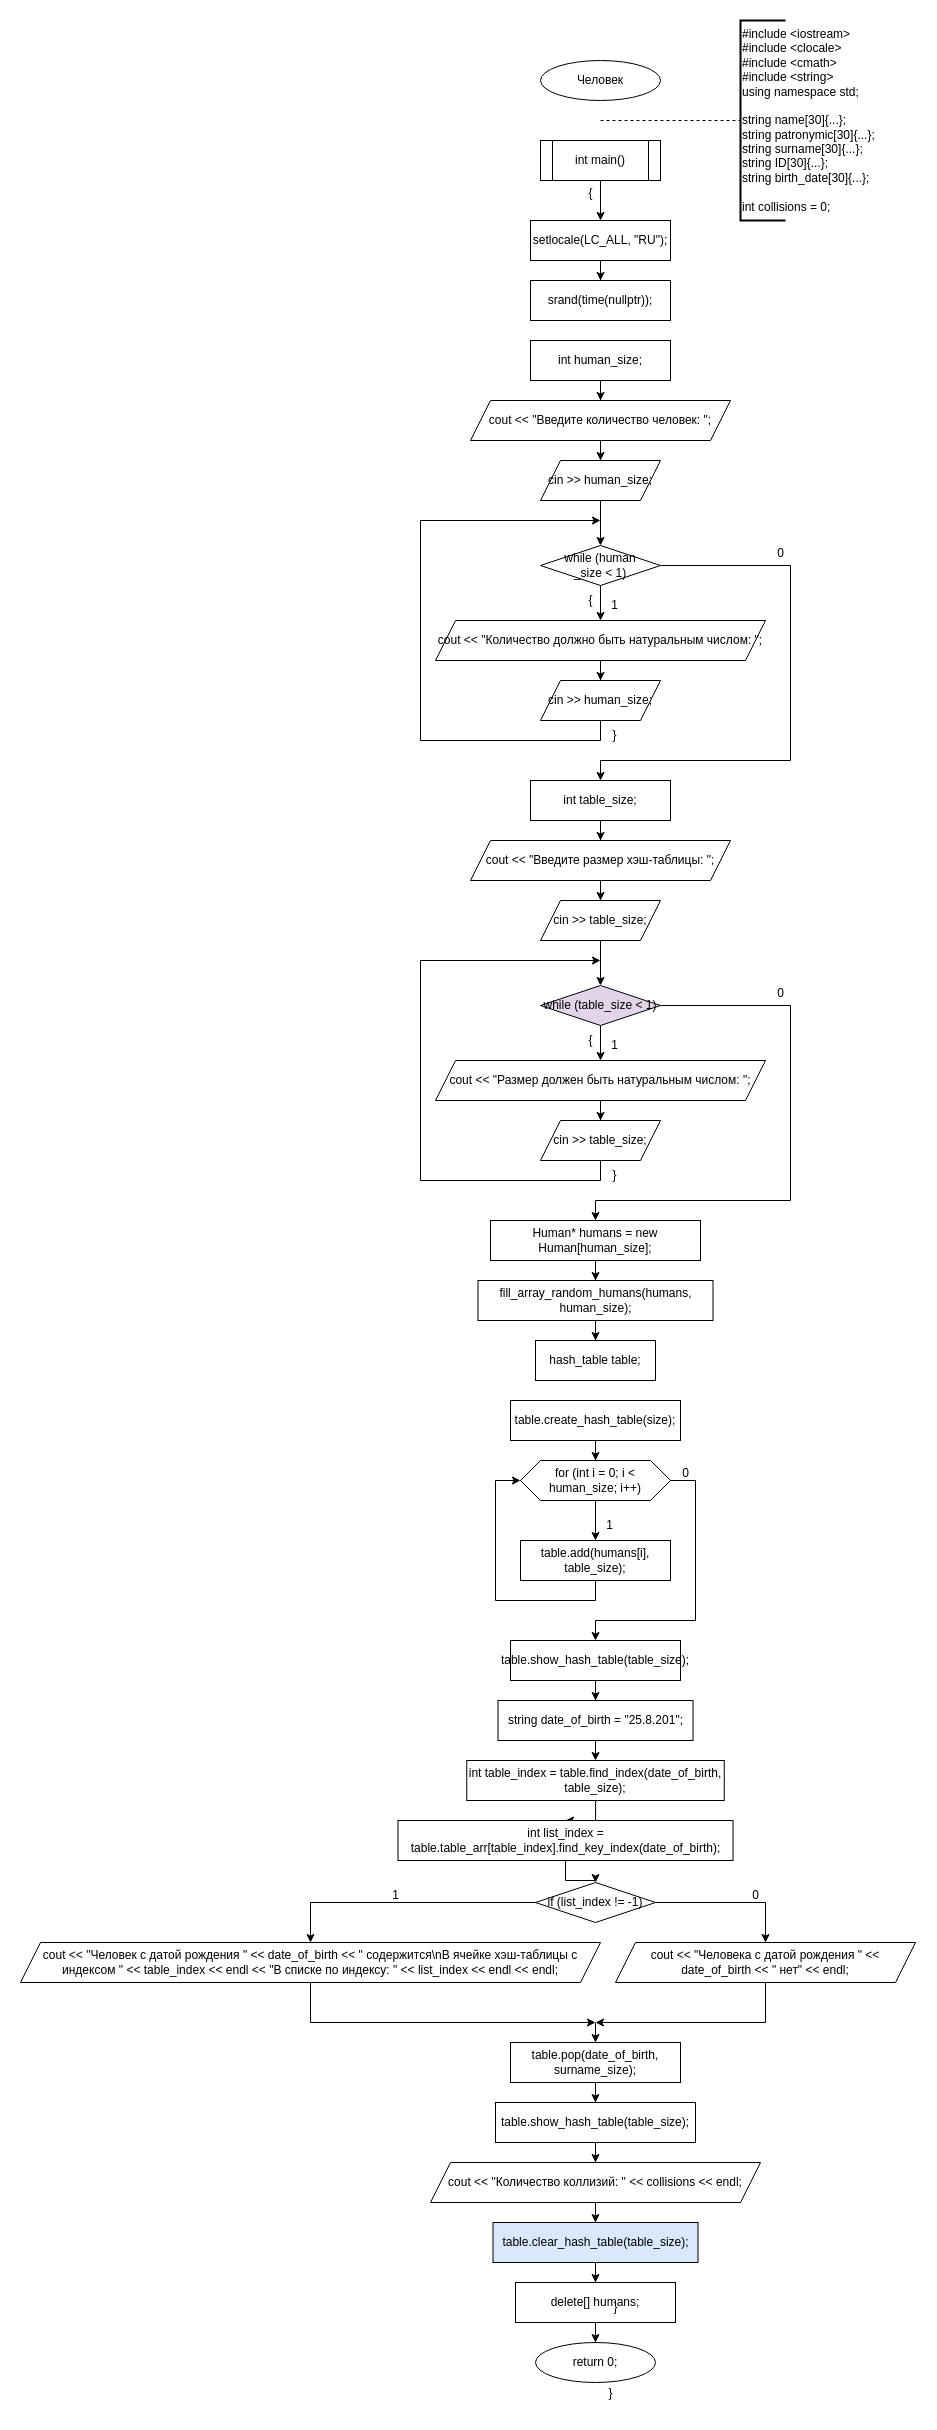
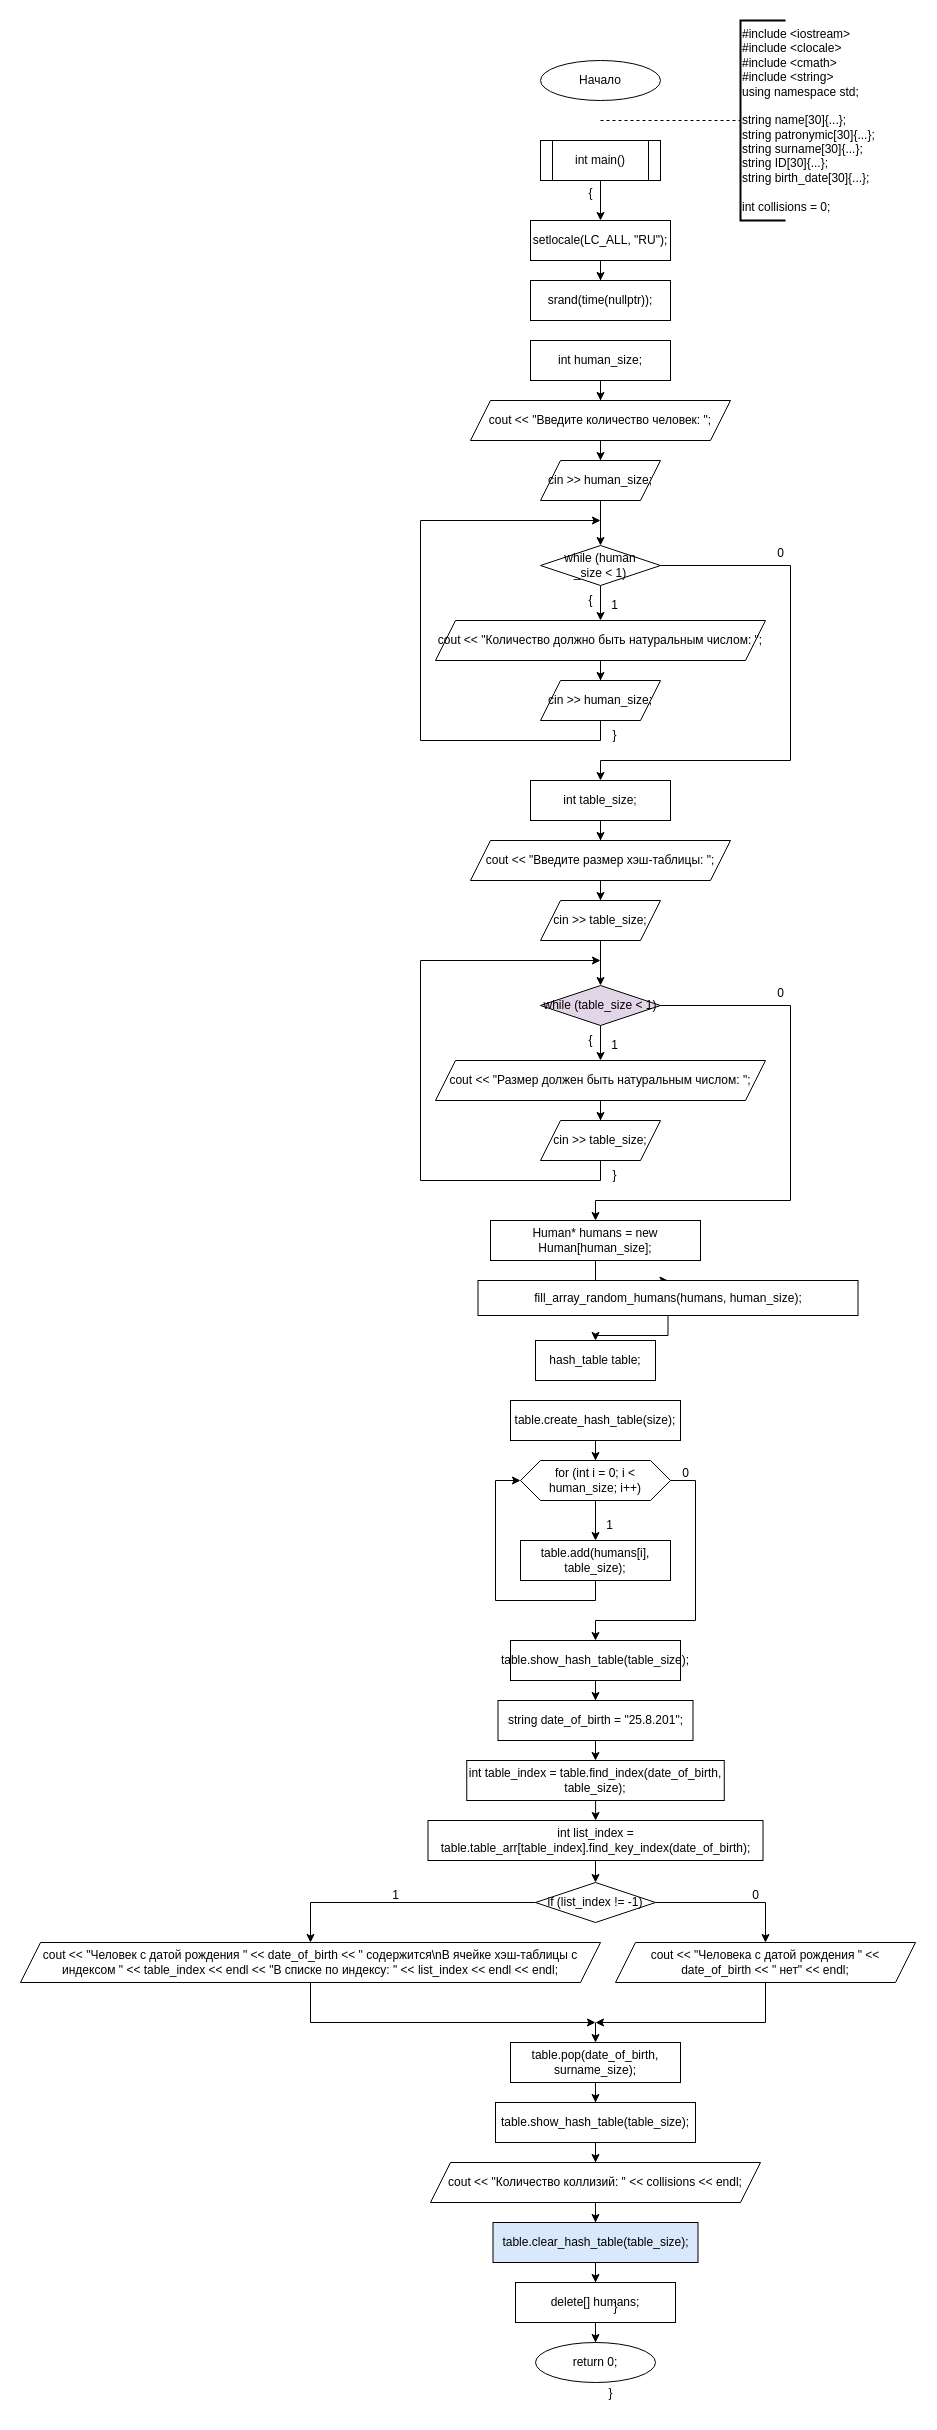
- <mxCell id="2" value="Человек" style="ellipse;whiteSpace=wrap;html=1;" vertex="1" parent="1"><mxGeometry x="540" y="60" width="120" height="40" as="geometry" /></mxCell>
+ <mxCell id="2" value="Начало" style="ellipse;whiteSpace=wrap;html=1;" vertex="1" parent="1"><mxGeometry x="540" y="60" width="120" height="40" as="geometry" /></mxCell>
- <mxCell id="31" value="fill_array_random_humans(humans, human_size);" style="rounded=0;whiteSpace=wrap;html=1;" vertex="1" parent="1"><mxGeometry x="477.5" y="1280" width="235" height="40" as="geometry" /></mxCell>
+ <mxCell id="31" value="fill_array_random_humans(humans, human_size);" style="rounded=0;whiteSpace=wrap;html=1;" vertex="1" parent="1"><mxGeometry x="477.5" y="1280" width="380" height="35" as="geometry" /></mxCell>
- <mxCell id="88" value="int list_index = table.table_arr[table_index].find_key_index(date_of_birth);" style="rounded=0;whiteSpace=wrap;html=1;" vertex="1" parent="1"><mxGeometry x="397.5" y="1820" width="335" height="40" as="geometry" /></mxCell>
+ <mxCell id="88" value="int list_index = table.table_arr[table_index].find_key_index(date_of_birth);" style="rounded=0;whiteSpace=wrap;html=1;" vertex="1" parent="1"><mxGeometry x="427.5" y="1820" width="335" height="40" as="geometry" /></mxCell>
